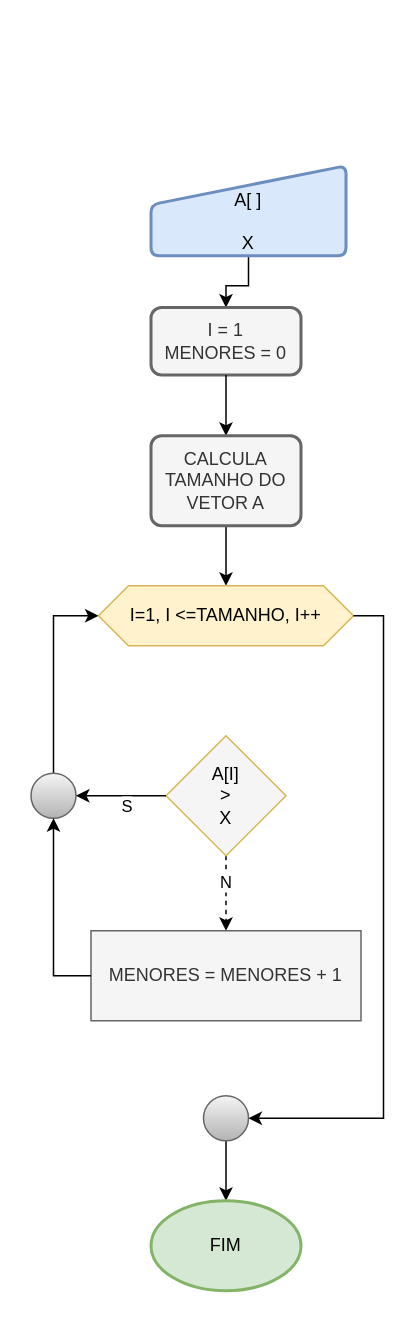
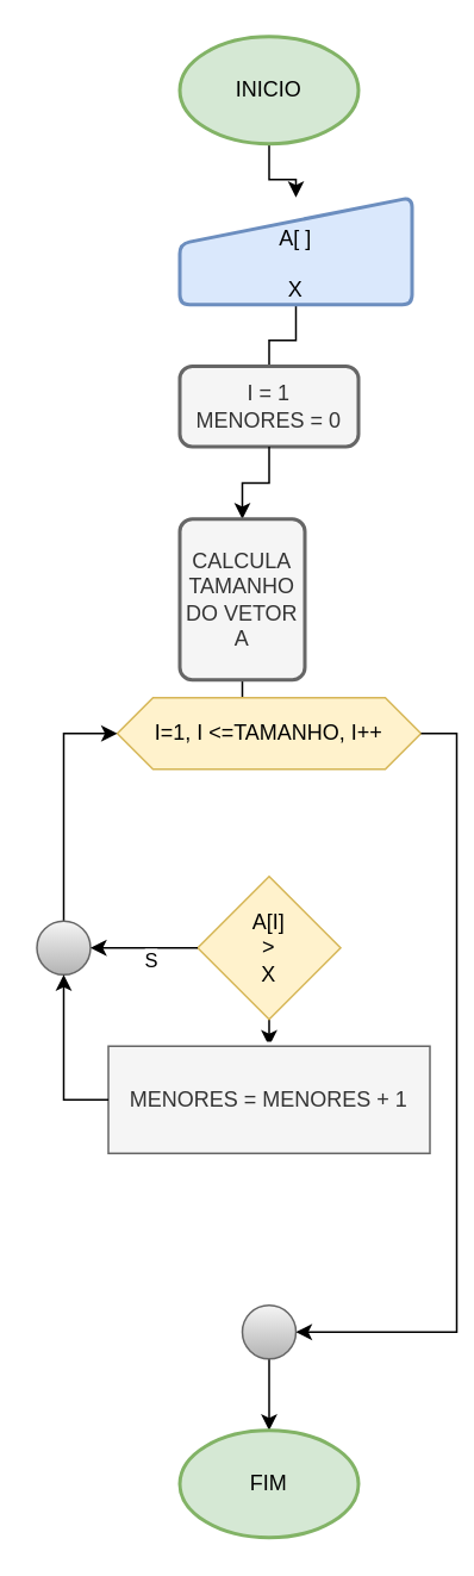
+ <mxCell id="3" value="INICIO" style="strokeWidth=2;html=1;shape=mxgraph.flowchart.start_1;whiteSpace=wrap;fillColor=#d5e8d4;strokeColor=#82b366;" vertex="1" parent="1"><mxGeometry x="100" y="20" width="100" height="60" as="geometry" /></mxCell>
+ <mxCell id="2" value="" style="edgeStyle=orthogonalEdgeStyle;rounded=0;orthogonalLoop=1;jettySize=auto;html=1;" edge="1" parent="1" source="3" target="5"><mxGeometry relative="1" as="geometry" /></mxCell>
- <mxCell id="4" value="" style="edgeStyle=orthogonalEdgeStyle;rounded=0;orthogonalLoop=1;jettySize=auto;html=1;" edge="1" parent="1" source="5" target="7"><mxGeometry relative="1" as="geometry" /></mxCell>
+ <mxCell id="4" value="" style="edgeStyle=orthogonalEdgeStyle;rounded=0;orthogonalLoop=1;jettySize=auto;html=1;endArrow=none;" edge="1" parent="1" source="5" target="7"><mxGeometry relative="1" as="geometry" /></mxCell>
- <mxCell id="9" value="CALCULA TAMANHO DO VETOR A" style="rounded=1;whiteSpace=wrap;html=1;absoluteArcSize=1;arcSize=14;strokeWidth=2;fillColor=#f5f5f5;fontColor=#333333;strokeColor=#666666;" vertex="1" parent="1"><mxGeometry x="100" y="290" width="100" height="60" as="geometry" /></mxCell>
+ <mxCell id="9" value="CALCULA TAMANHO DO VETOR A" style="rounded=1;whiteSpace=wrap;html=1;absoluteArcSize=1;arcSize=14;strokeWidth=2;fillColor=#f5f5f5;fontColor=#333333;strokeColor=#666666;" vertex="1" parent="1"><mxGeometry x="100" y="290" width="70" height="90" as="geometry" /></mxCell>
- <mxCell id="13" value="A[I]&lt;div&gt;&amp;gt;&lt;/div&gt;&lt;div&gt;X&lt;/div&gt;" style="rhombus;whiteSpace=wrap;html=1;fillColor=#f5f5f5;strokeColor=#d6b656;" vertex="1" parent="1"><mxGeometry x="110" y="490" width="80" height="80" as="geometry" /></mxCell>
+ <mxCell id="13" value="A[I]&lt;div&gt;&amp;gt;&lt;/div&gt;&lt;div&gt;X&lt;/div&gt;" style="rhombus;whiteSpace=wrap;html=1;fillColor=#fff2cc;strokeColor=#d6b656;" vertex="1" parent="1"><mxGeometry x="110" y="490" width="80" height="80" as="geometry" /></mxCell>
- <mxCell id="14" value="MENORES = MENORES + 1" style="whiteSpace=wrap;html=1;fillColor=#f5f5f5;strokeColor=#666666;fontColor=#333333;" vertex="1" parent="1"><mxGeometry x="60" y="620" width="180" height="60" as="geometry" /></mxCell>
+ <mxCell id="14" value="MENORES = MENORES + 1" style="whiteSpace=wrap;html=1;fillColor=#f5f5f5;strokeColor=#666666;fontColor=#333333;" vertex="1" parent="1"><mxGeometry x="60" y="585" width="180" height="60" as="geometry" /></mxCell>
